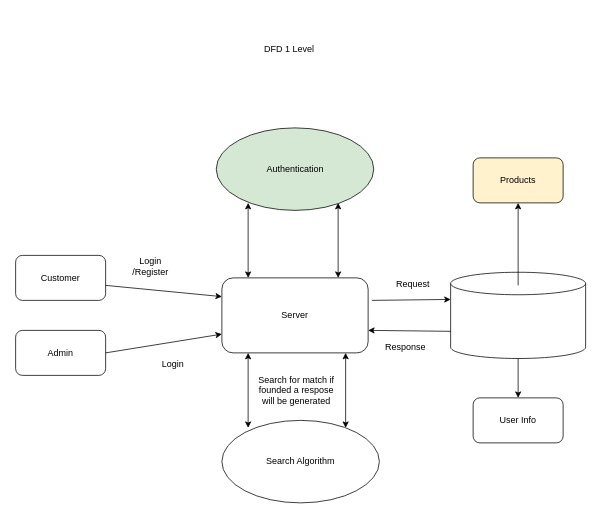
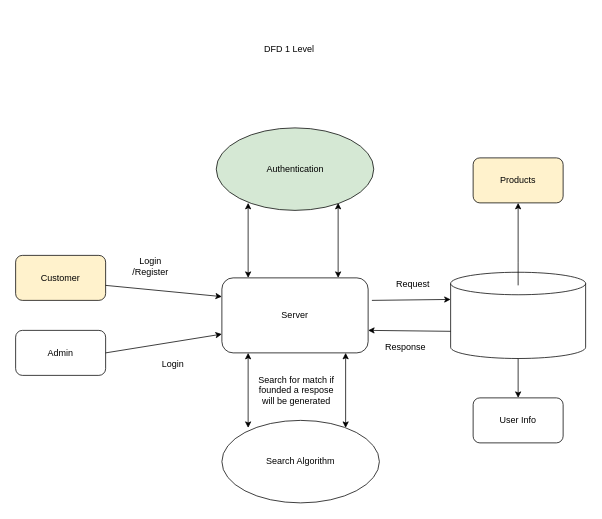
- <mxCell id="3" value="Customer" style="rounded=1;whiteSpace=wrap;html=1;" vertex="1" parent="1"><mxGeometry x="20" y="340" width="120" height="60" as="geometry" /></mxCell>
+ <mxCell id="3" value="Customer" style="rounded=1;whiteSpace=wrap;html=1;fillColor=#fff2cc;" vertex="1" parent="1"><mxGeometry x="20" y="340" width="120" height="60" as="geometry" /></mxCell>
